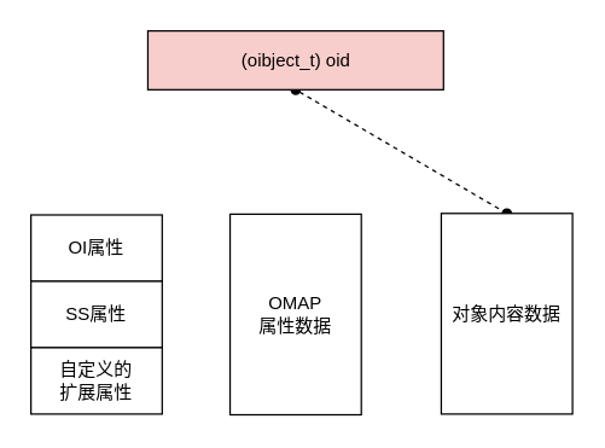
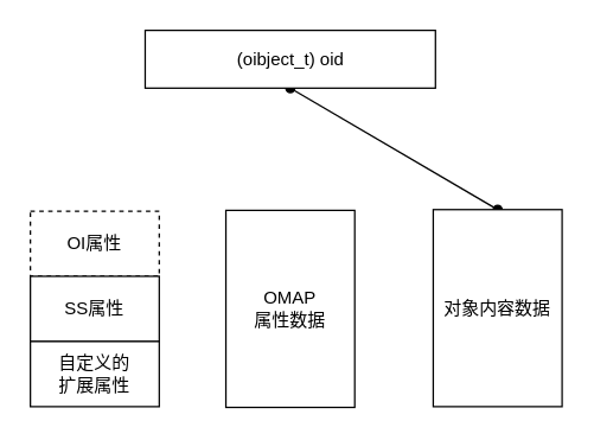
- <mxCell id="3" value="(oibject_t) oid" style="rounded=0;whiteSpace=wrap;html=1;fillColor=#f8cecc;" vertex="1" parent="1"><mxGeometry x="97.5" y="20" width="196" height="39" as="geometry" /></mxCell>
+ <mxCell id="3" value="(oibject_t) oid" style="rounded=0;whiteSpace=wrap;html=1;" vertex="1" parent="1"><mxGeometry x="97.5" y="20" width="196" height="39" as="geometry" /></mxCell>
- <mxCell id="2" style="edgeStyle=none;rounded=0;orthogonalLoop=1;jettySize=auto;html=1;exitX=0.5;exitY=1;exitDx=0;exitDy=0;entryX=0.5;entryY=0;entryDx=0;entryDy=0;dashed=1;endArrow=oval;endFill=1;startArrow=oval;startFill=1;" edge="1" parent="1" source="3" target="8"><mxGeometry relative="1" as="geometry" /></mxCell>
+ <mxCell id="2" style="edgeStyle=none;rounded=0;orthogonalLoop=1;jettySize=auto;html=1;exitX=0.5;exitY=1;exitDx=0;exitDy=0;entryX=0.5;entryY=0;entryDx=0;entryDy=0;dashed=0;endArrow=oval;endFill=1;startArrow=oval;startFill=1;" edge="1" parent="1" source="3" target="8"><mxGeometry relative="1" as="geometry" /></mxCell>
- <mxCell id="4" value="OI属性" style="rounded=0;whiteSpace=wrap;html=1;" vertex="1" parent="1"><mxGeometry x="20" y="142" width="87" height="44" as="geometry" /></mxCell>
+ <mxCell id="4" value="OI属性" style="rounded=0;whiteSpace=wrap;html=1;dashed=1;" vertex="1" parent="1"><mxGeometry x="20" y="142" width="87" height="44" as="geometry" /></mxCell>
